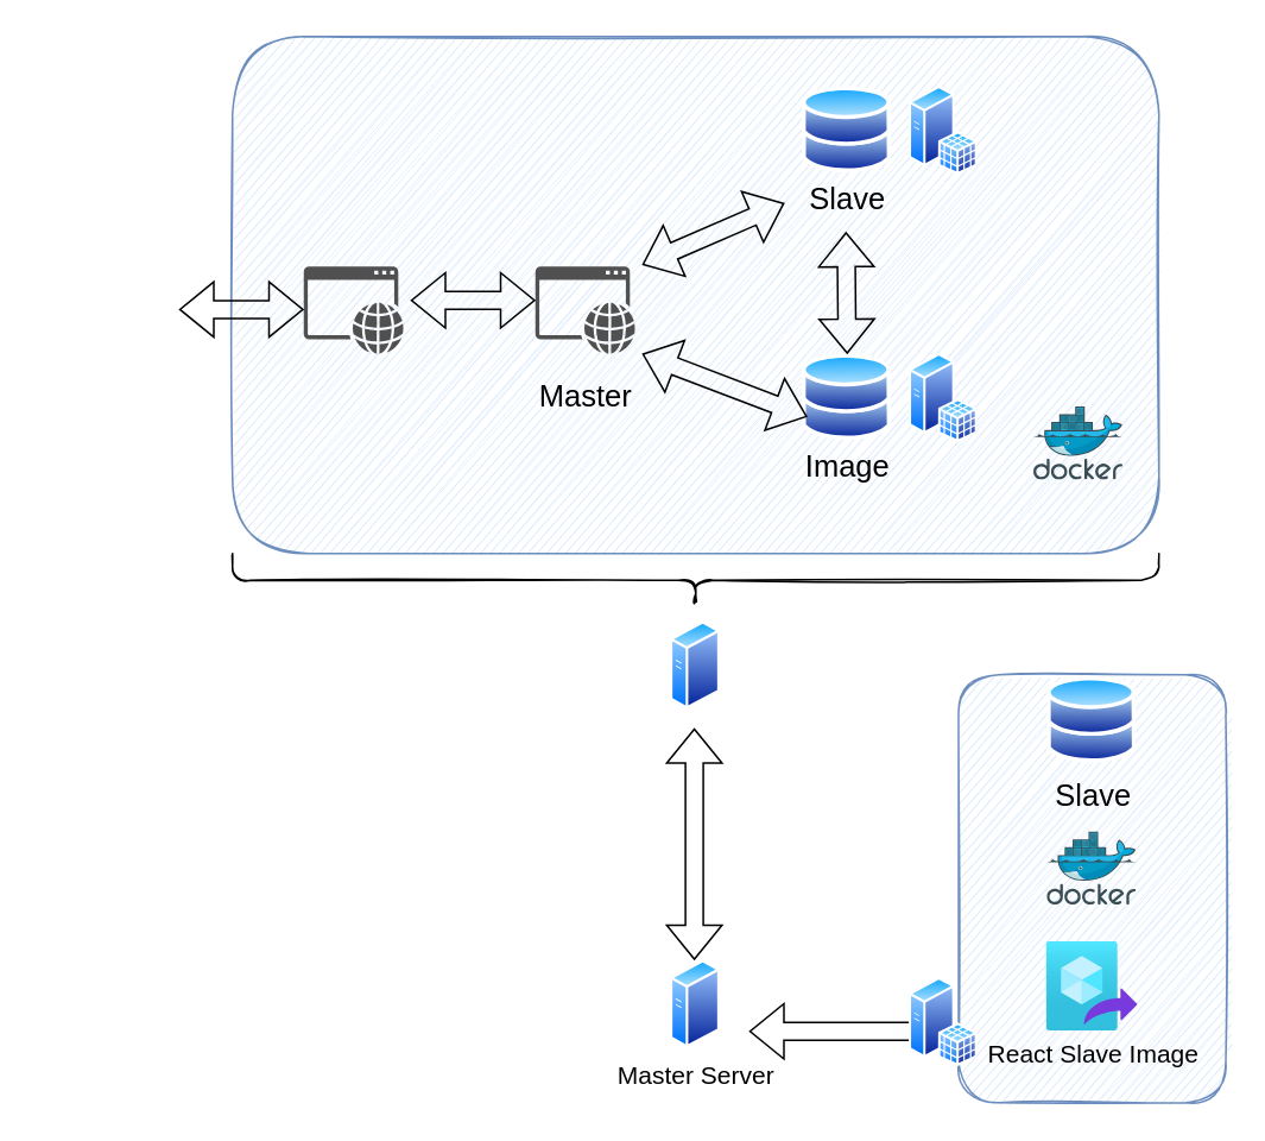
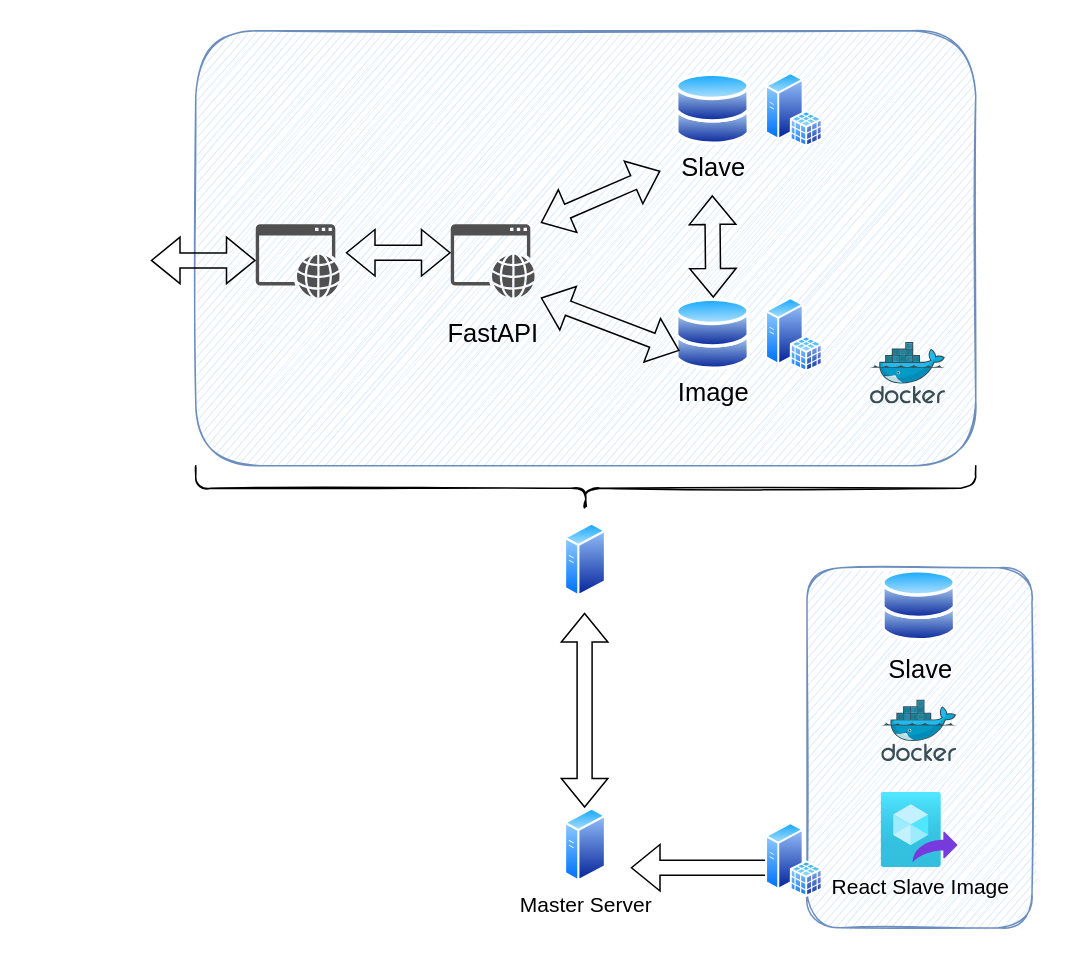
- <mxCell id="17" value="Master" style="text;html=1;align=center;verticalAlign=middle;resizable=0;points=[];autosize=1;strokeColor=none;fillColor=none;fontSize=17;" vertex="1" parent="1"><mxGeometry x="288" y="207.5" width="80" height="30" as="geometry" /></mxCell>
+ <mxCell id="17" value="FastAPI" style="text;html=1;align=center;verticalAlign=middle;resizable=0;points=[];autosize=1;strokeColor=none;fillColor=none;fontSize=17;" vertex="1" parent="1"><mxGeometry x="288" y="207.5" width="80" height="30" as="geometry" /></mxCell>
